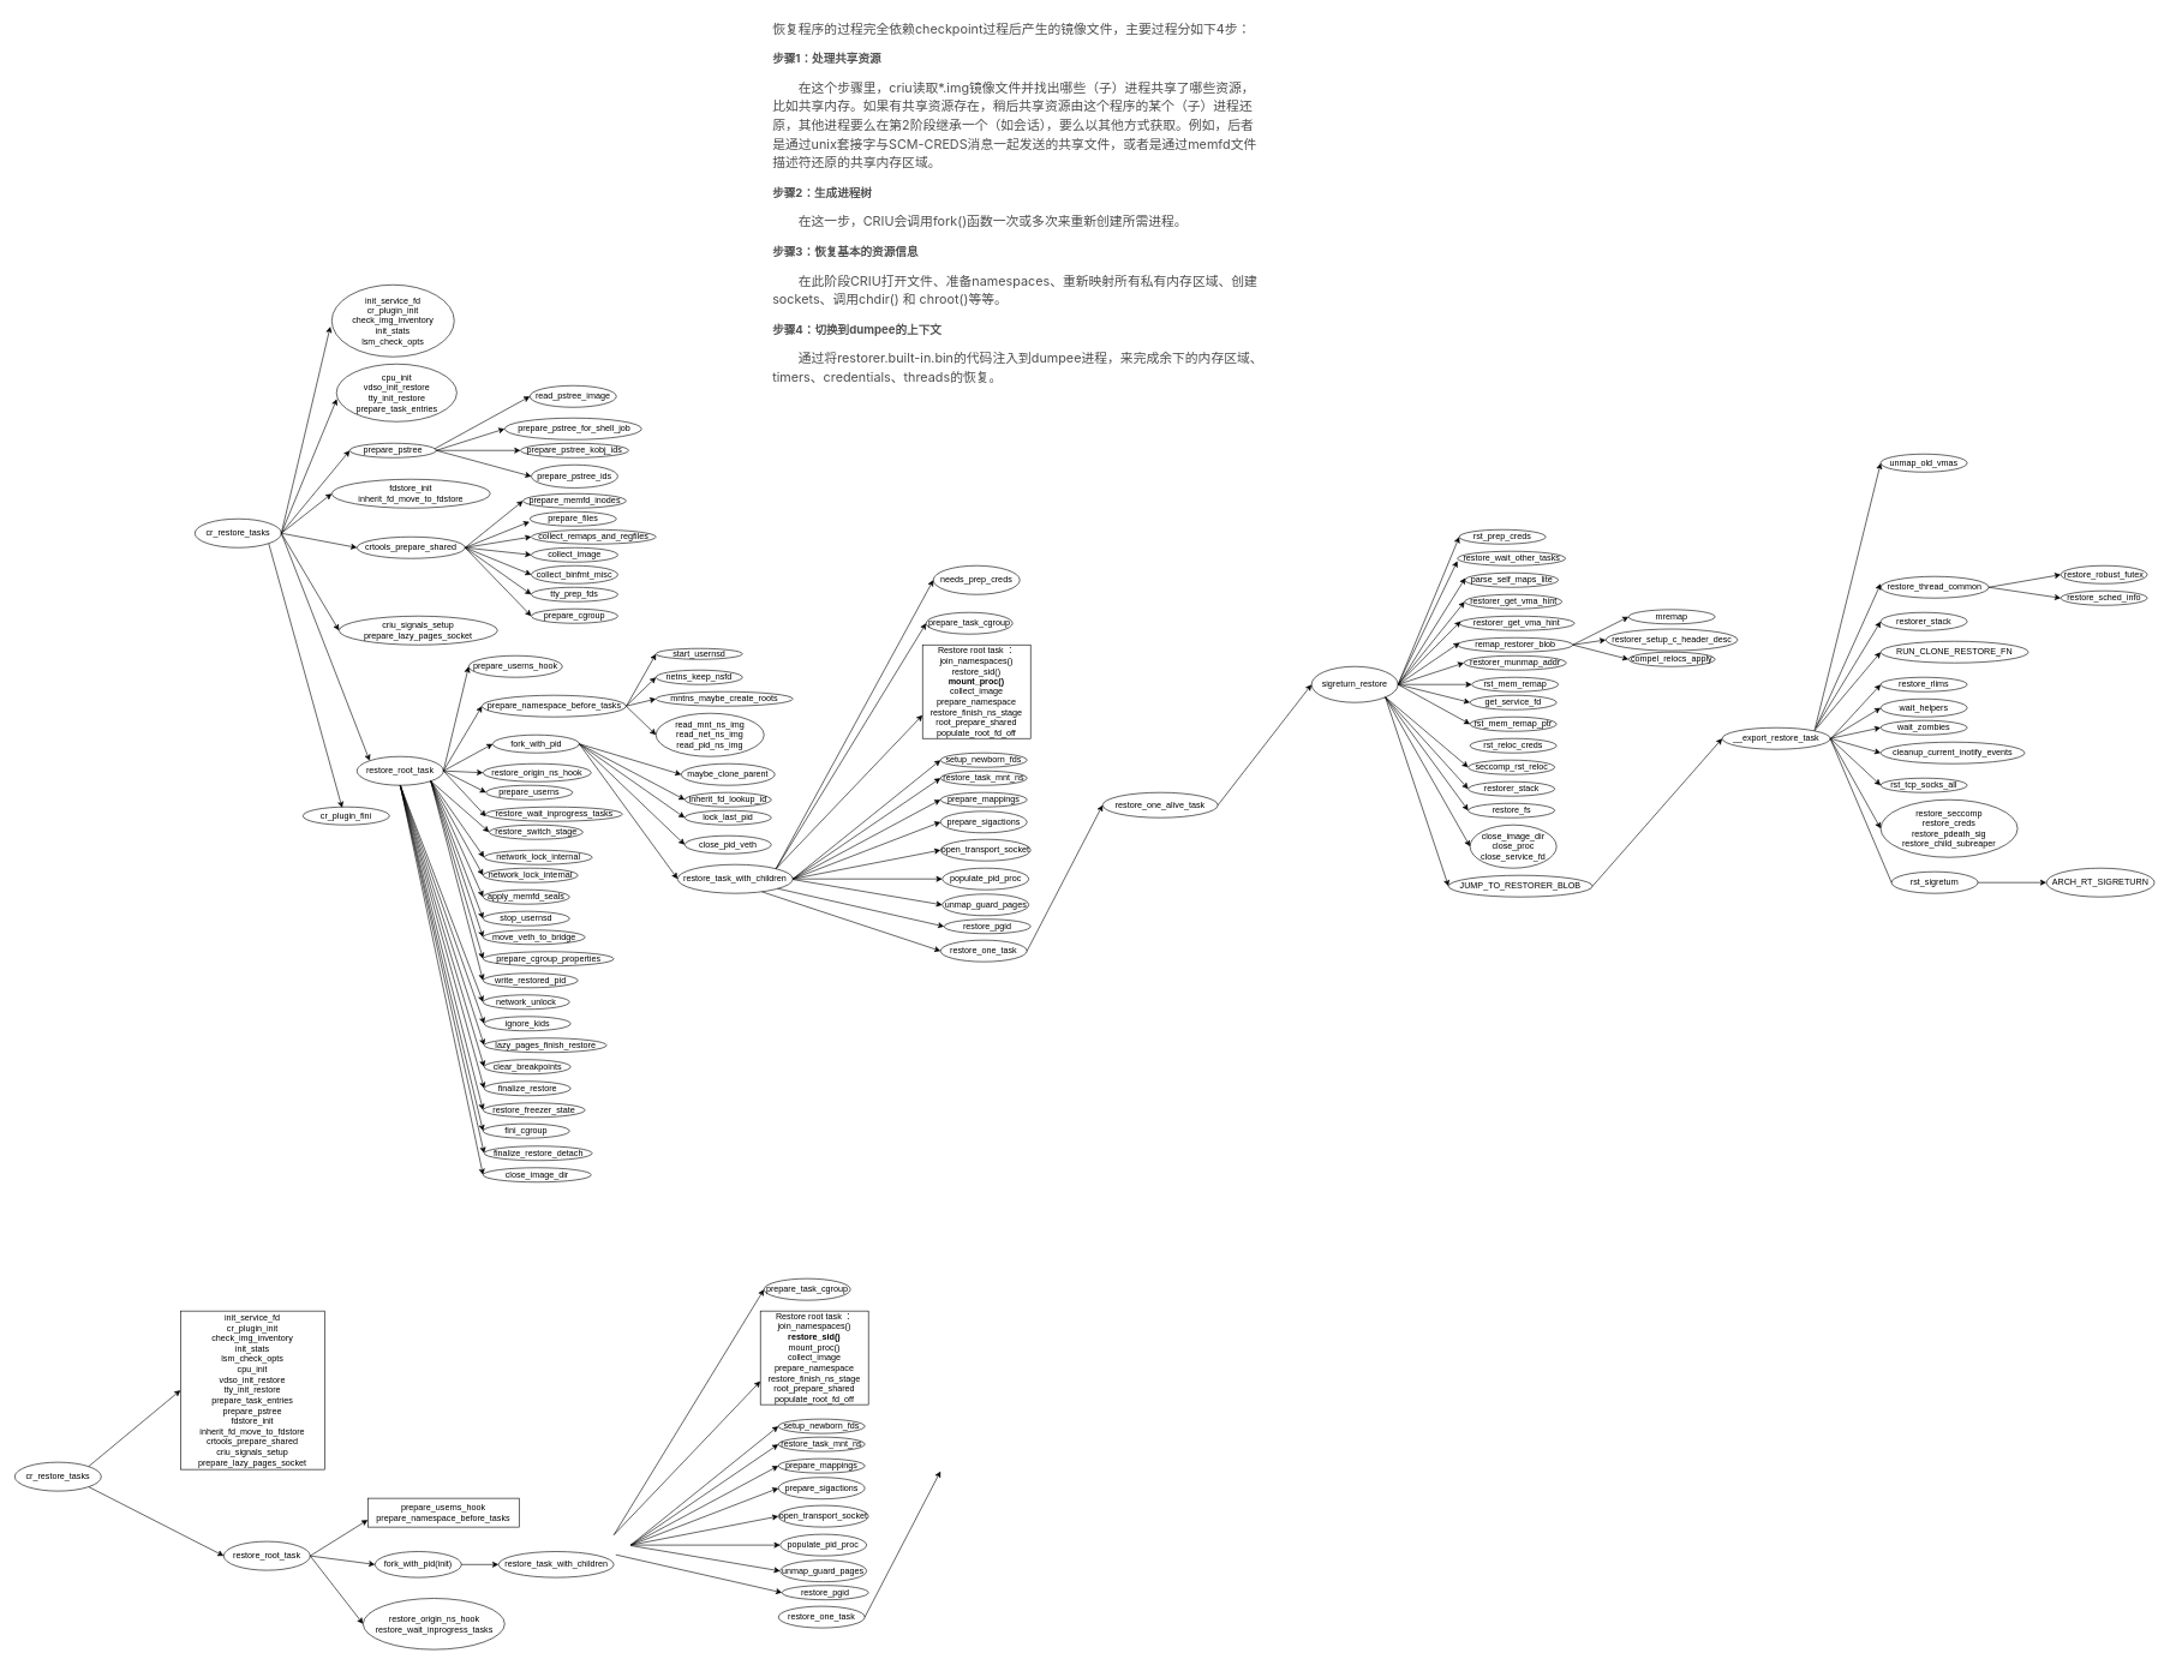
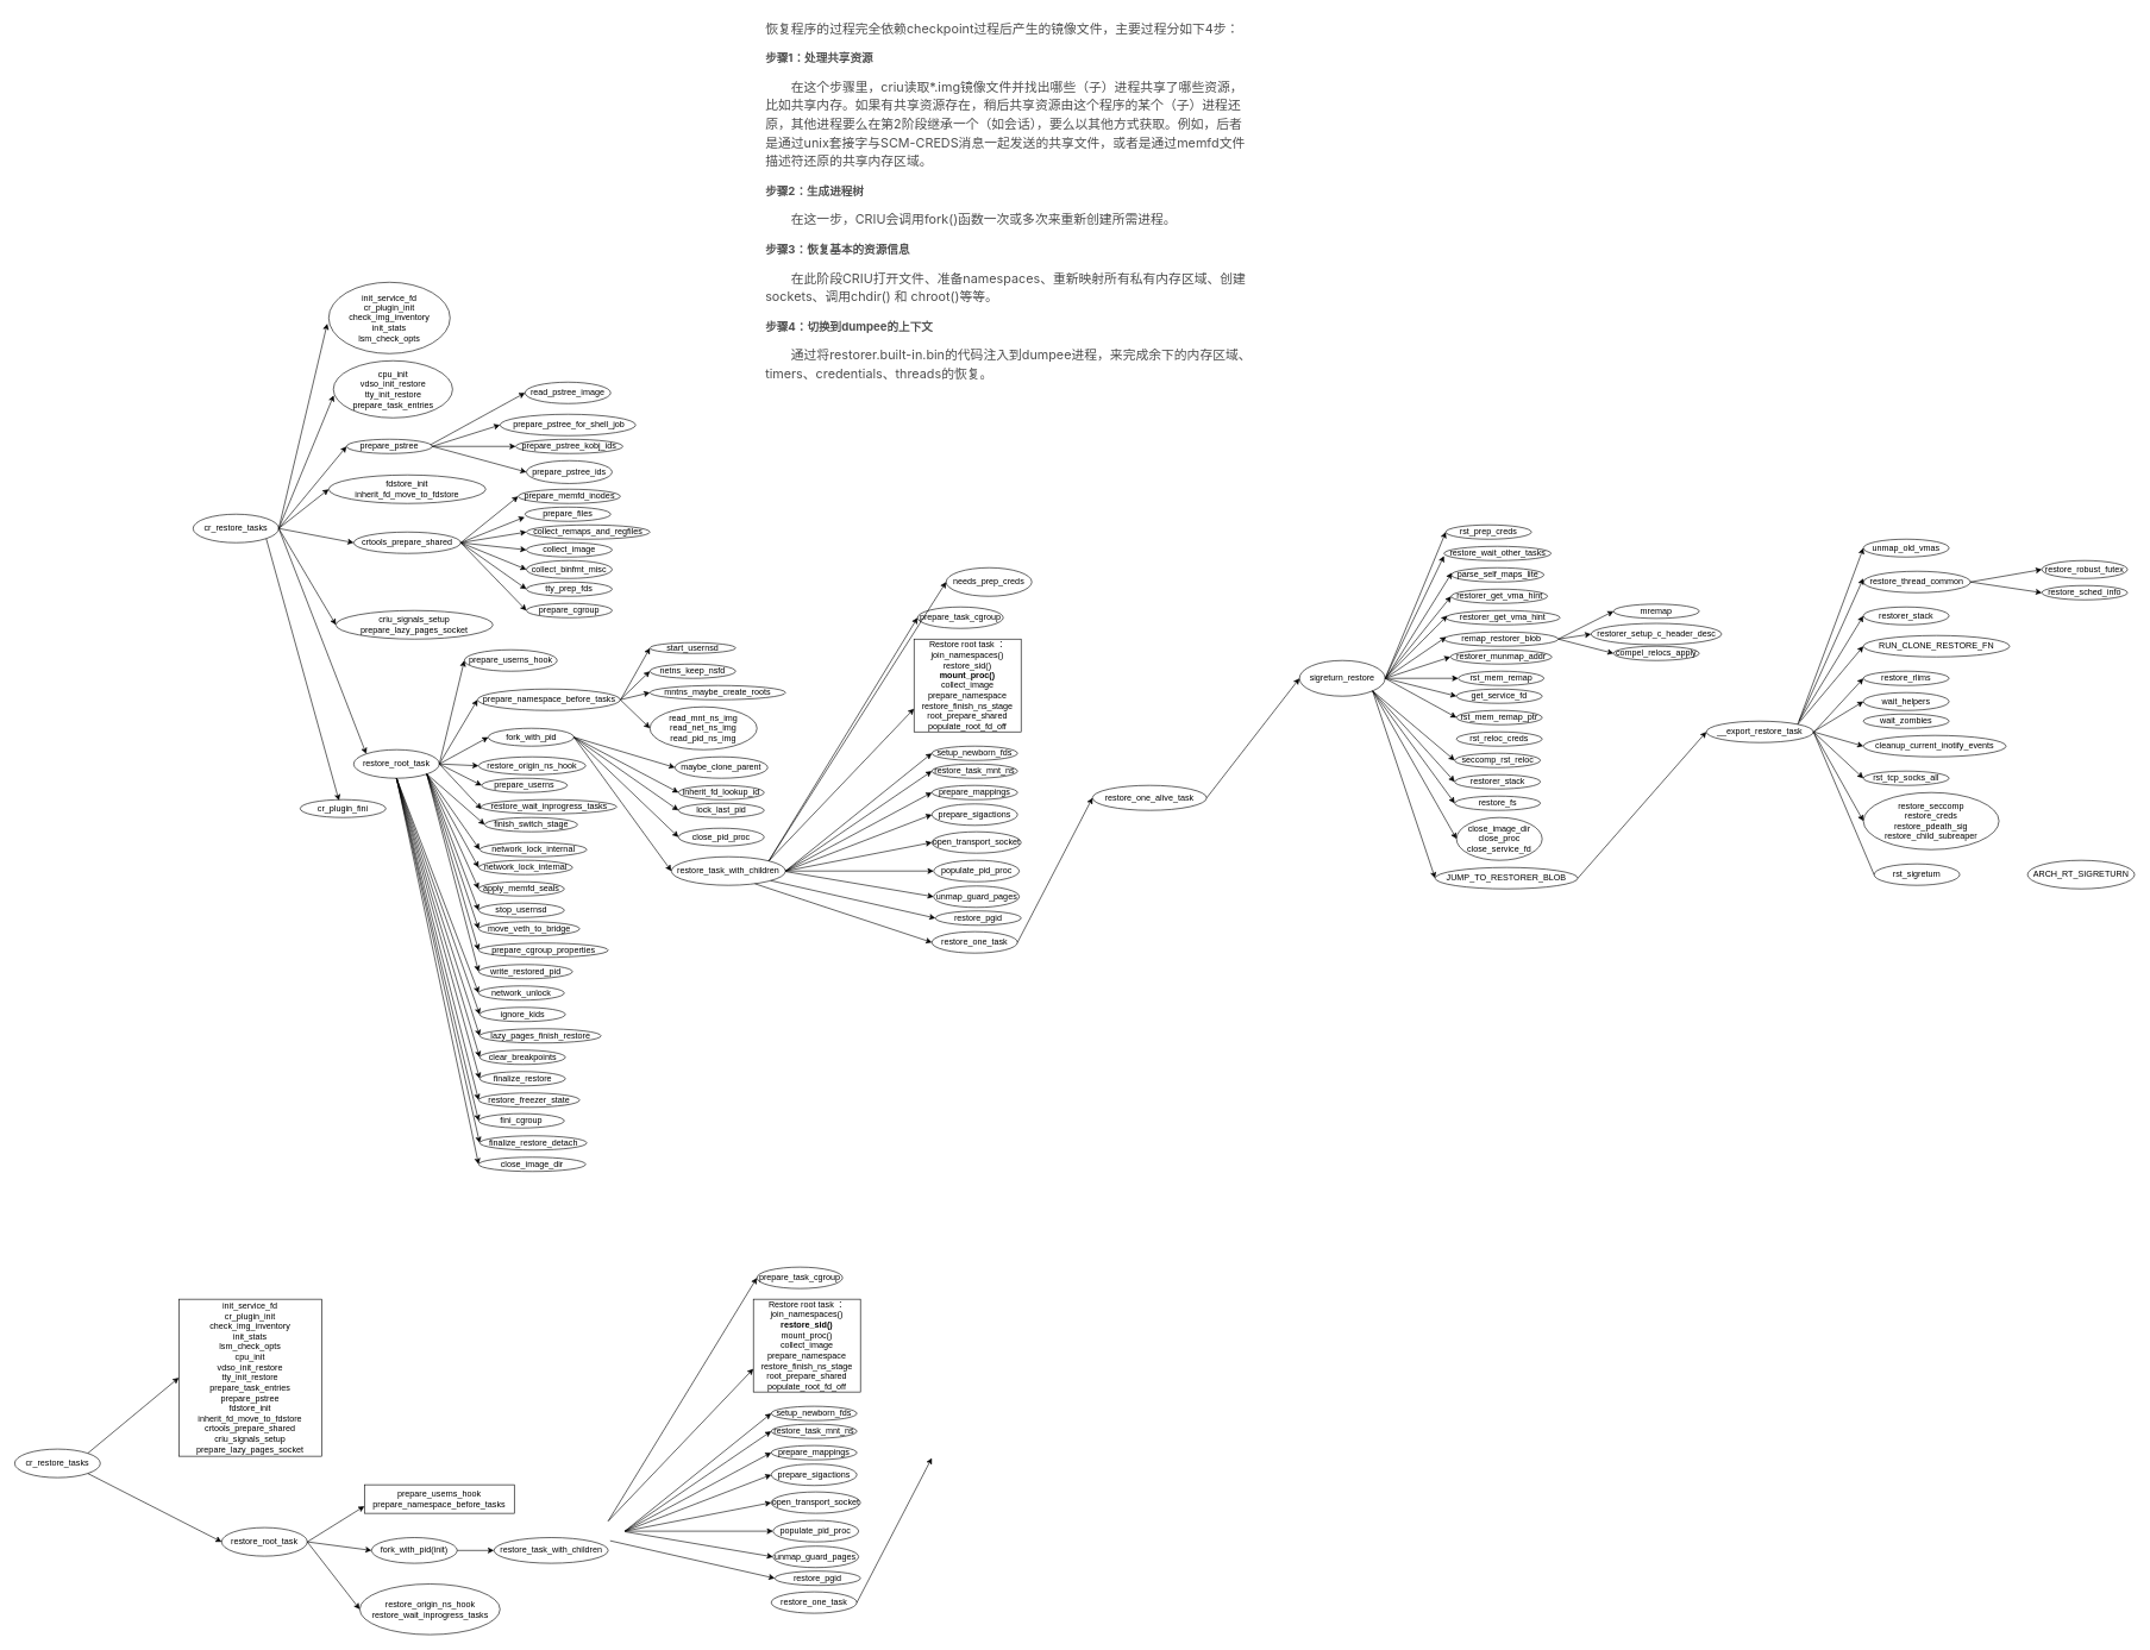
- <mxCell id="83" value="unmap_old_vmas" style="ellipse;whiteSpace=wrap;html=1;" parent="1" vertex="1"><mxGeometry x="2610" y="630" width="120" height="25" as="geometry" /></mxCell>
+ <mxCell id="83" value="unmap_old_vmas" style="ellipse;whiteSpace=wrap;html=1;" parent="1" vertex="1"><mxGeometry x="2610" y="755" width="120" height="25" as="geometry" /></mxCell>
- <mxCell id="36" value="needs_prep_creds" style="ellipse;whiteSpace=wrap;html=1;" parent="1" vertex="1"><mxGeometry x="1295" y="785" width="120" height="40" as="geometry" /></mxCell>
+ <mxCell id="36" value="needs_prep_creds" style="ellipse;whiteSpace=wrap;html=1;" parent="1" vertex="1"><mxGeometry x="1325" y="795" width="120" height="40" as="geometry" /></mxCell>
- <mxCell id="106" value="" style="endArrow=classic;html=1;entryX=0;entryY=0.5;entryDx=0;entryDy=0;exitX=1;exitY=0.5;exitDx=0;exitDy=0;" parent="1" source="81" target="93" edge="1"><mxGeometry width="50" height="50" relative="1" as="geometry"><mxPoint x="2550" y="1020" as="sourcePoint" /><mxPoint x="2620" y="992.5" as="targetPoint" /></mxGeometry></mxCell>
- <mxCell id="164" value="restore_switch_stage" style="ellipse;whiteSpace=wrap;html=1;" parent="1" vertex="1"><mxGeometry x="678.5" y="1145" width="130" height="20" as="geometry" /></mxCell>
+ <mxCell id="164" value="finish_switch_stage" style="ellipse;whiteSpace=wrap;html=1;" parent="1" vertex="1"><mxGeometry x="678.5" y="1145" width="130" height="20" as="geometry" /></mxCell>
- <mxCell id="153" value="close_pid_veth" style="ellipse;whiteSpace=wrap;html=1;" parent="1" vertex="1"><mxGeometry x="950" y="1160" width="120" height="25" as="geometry" /></mxCell>
+ <mxCell id="153" value="close_pid_proc" style="ellipse;whiteSpace=wrap;html=1;" parent="1" vertex="1"><mxGeometry x="950" y="1160" width="120" height="25" as="geometry" /></mxCell>
- <mxCell id="99" value="" style="endArrow=classic;html=1;entryX=0;entryY=0.5;entryDx=0;entryDy=0;exitX=1;exitY=0.5;exitDx=0;exitDy=0;" parent="1" source="97" target="98" edge="1"><mxGeometry width="50" height="50" relative="1" as="geometry"><mxPoint x="2680" y="1310" as="sourcePoint" /><mxPoint x="2730" y="1260" as="targetPoint" /></mxGeometry></mxCell>
